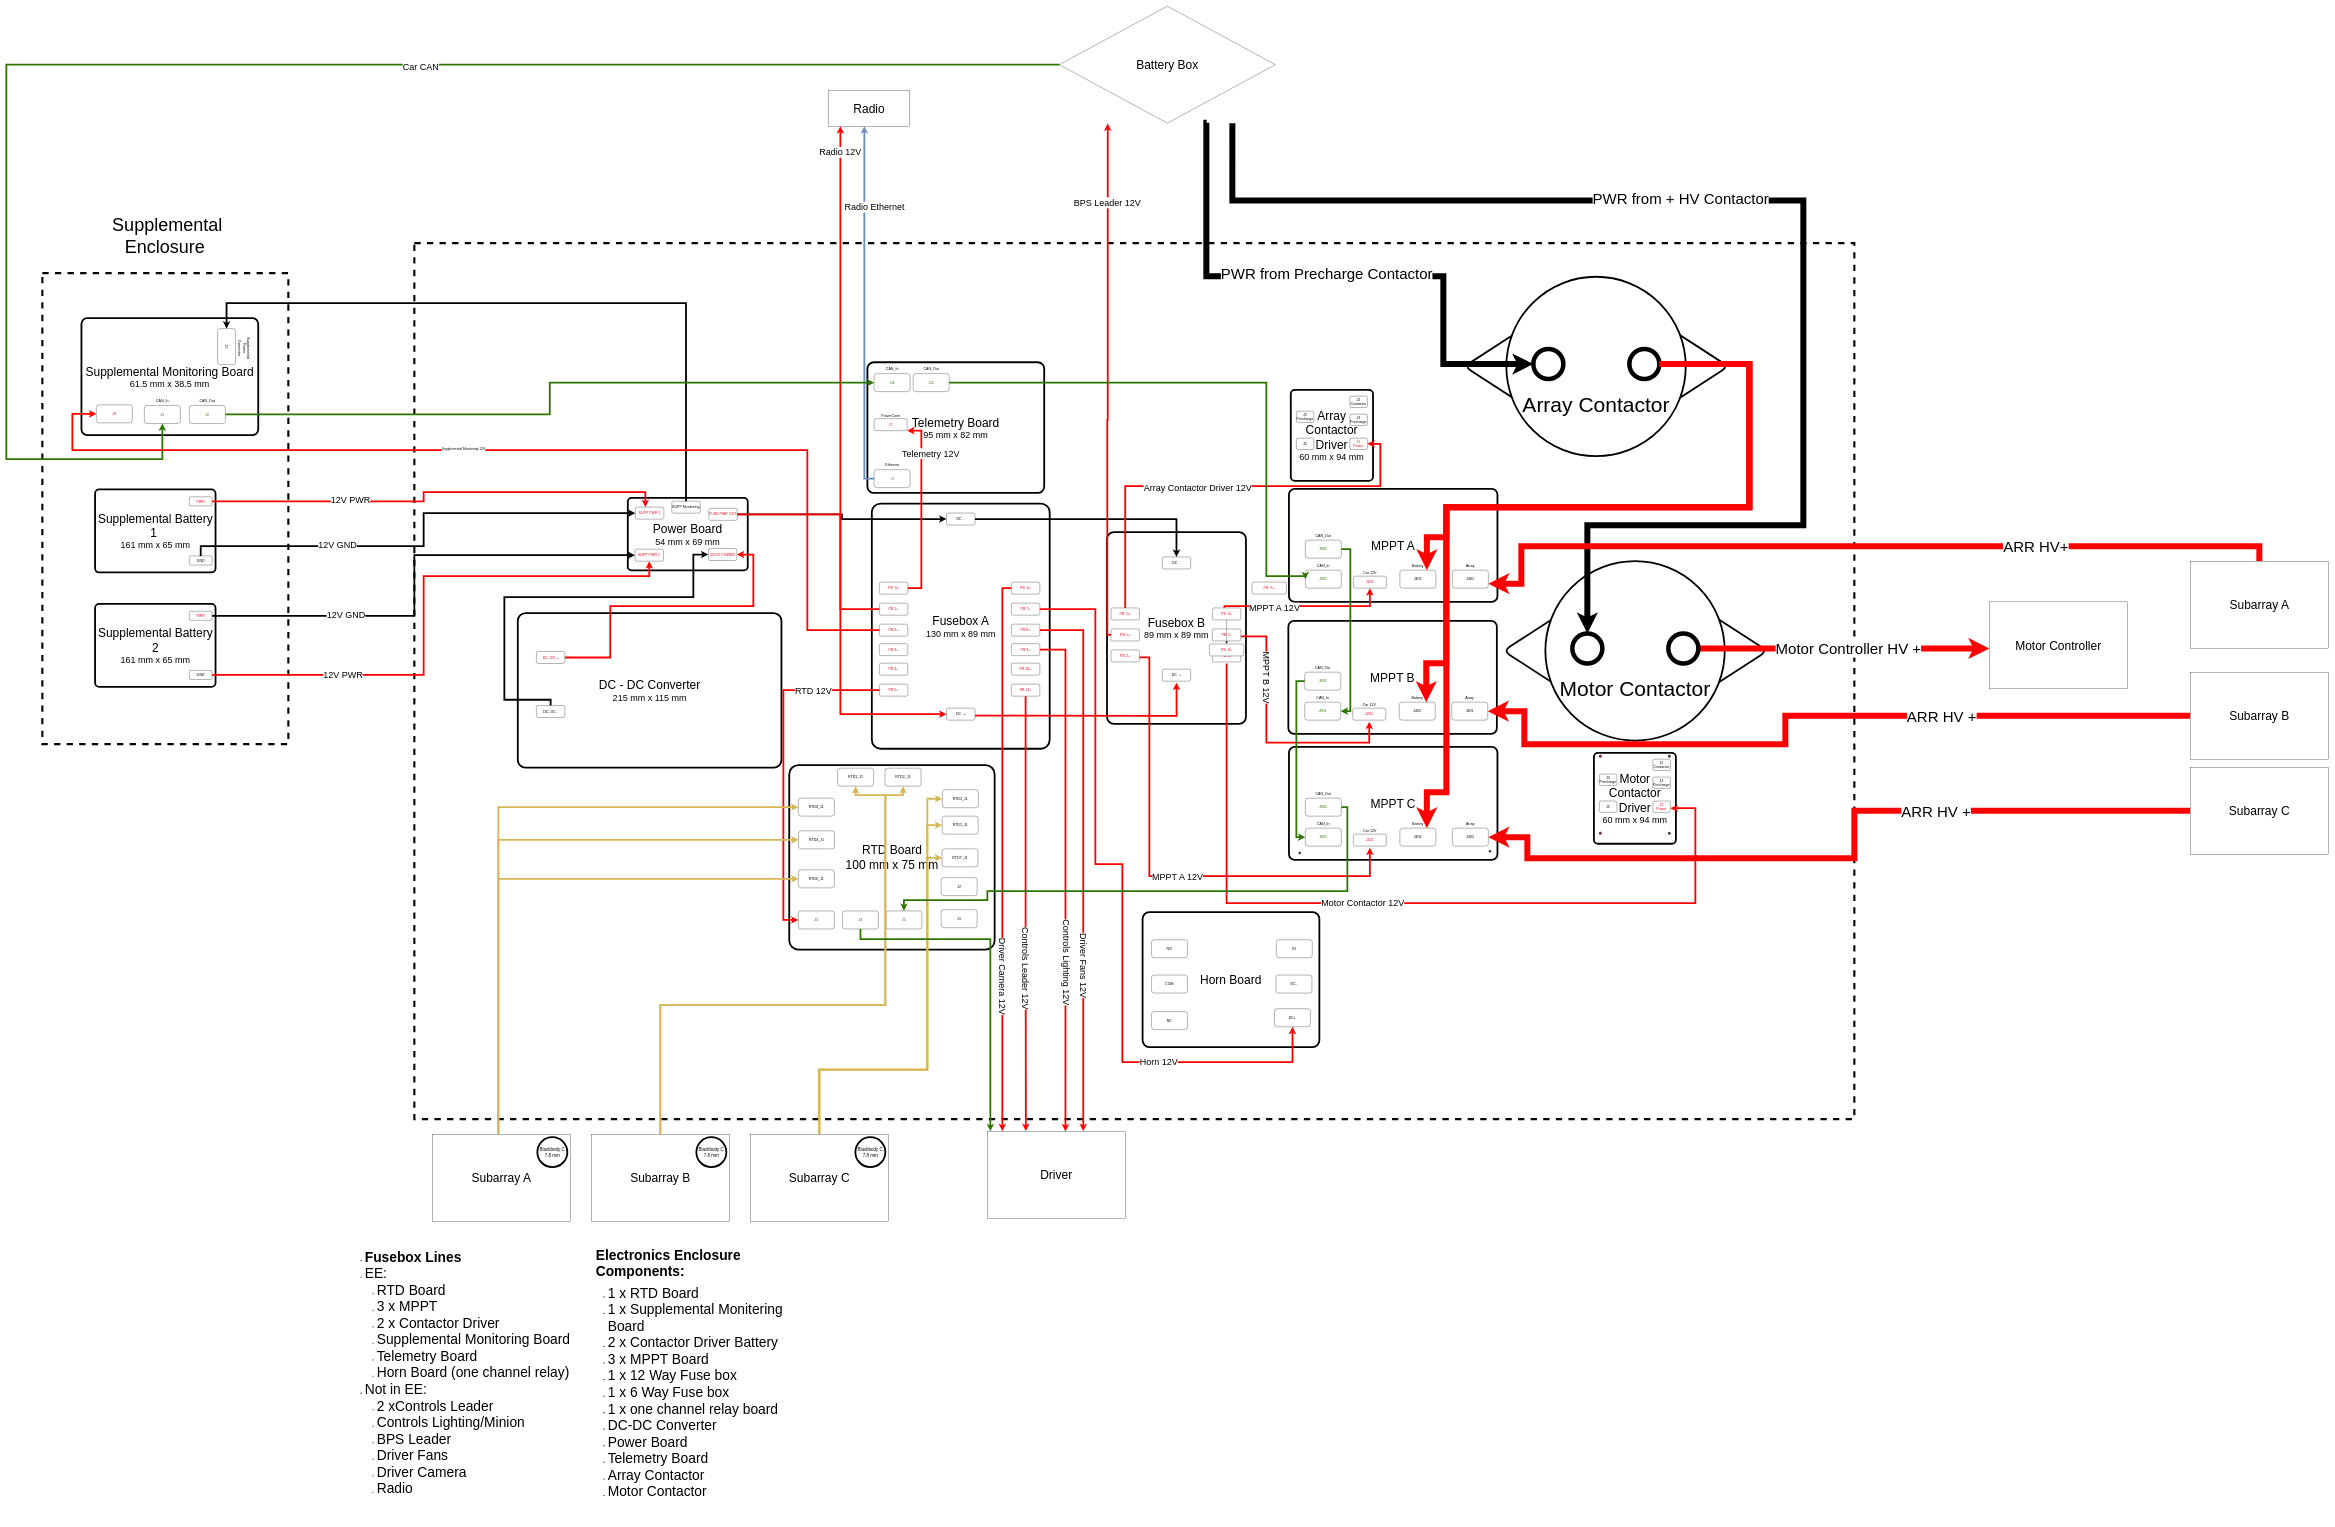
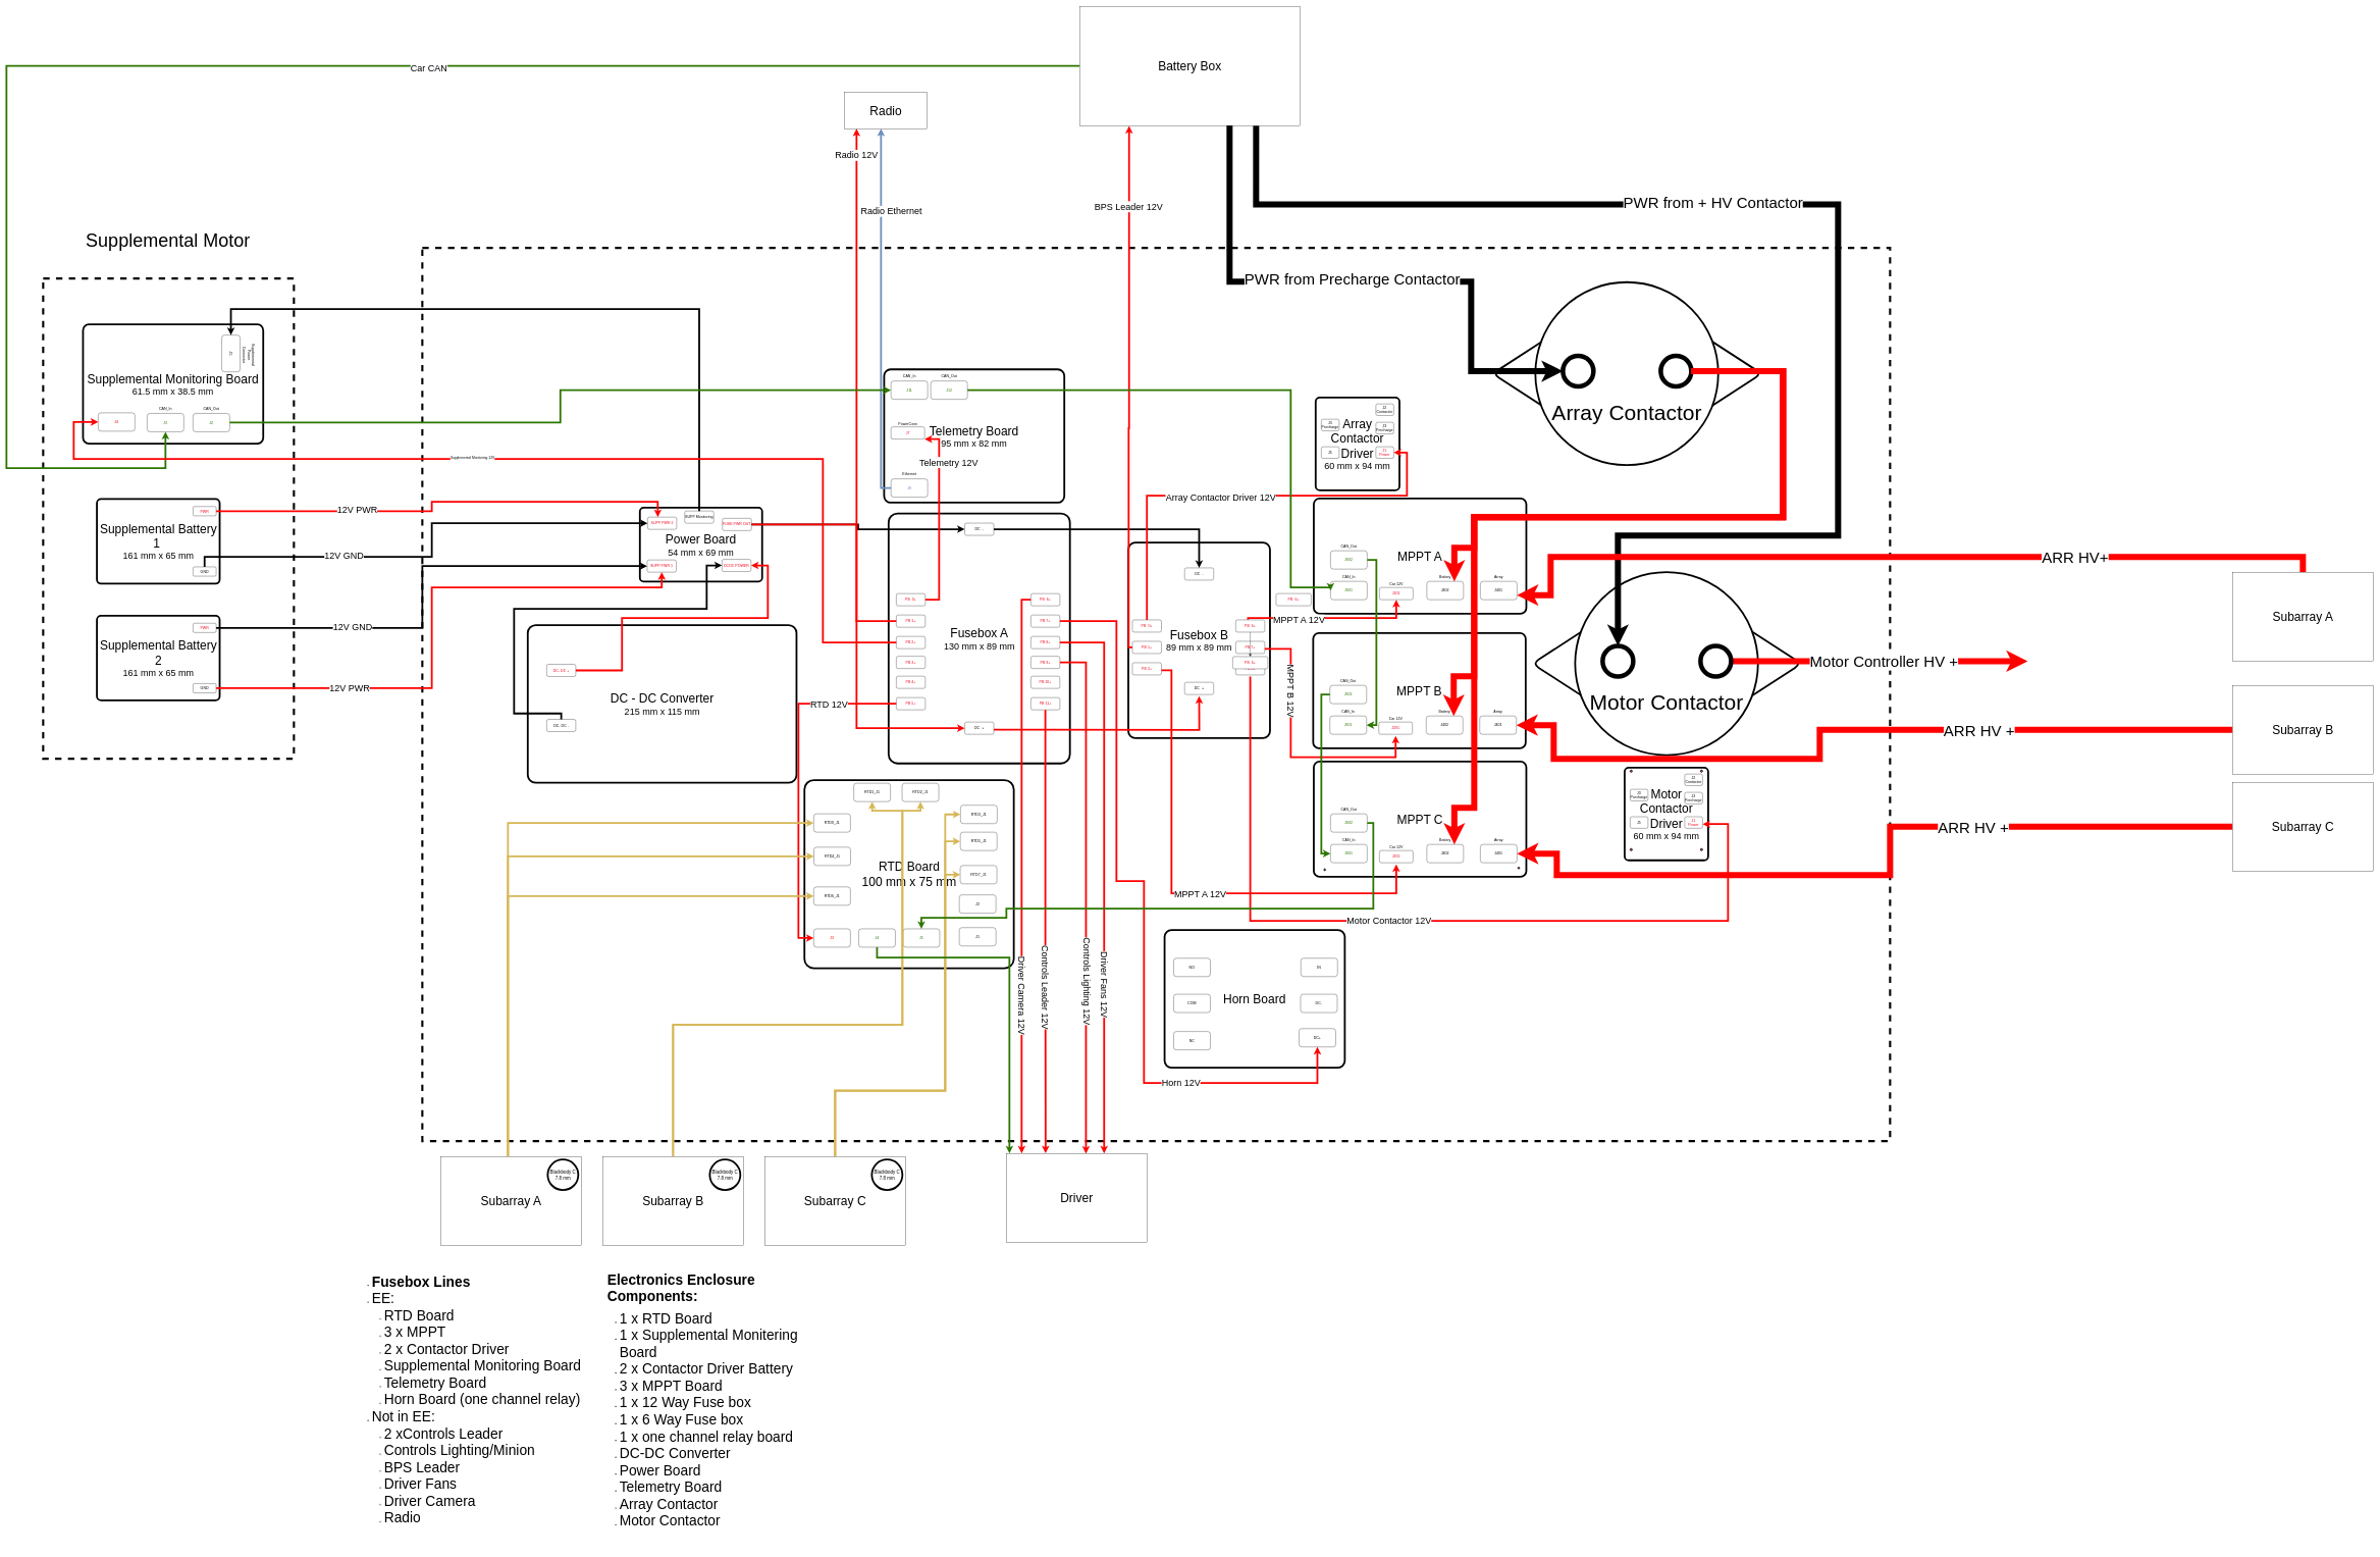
- <mxCell id="255" value="&lt;span style=&quot;font-size: 40px;&quot;&gt;Battery Box&lt;/span&gt;" style="rhombus;whiteSpace=wrap;html=1;" parent="1" vertex="1"><mxGeometry x="3530" y="20" width="720" height="390" as="geometry" /></mxCell>
+ <mxCell id="255" value="&lt;span style=&quot;font-size: 40px;&quot;&gt;Battery Box&lt;/span&gt;" style="rounded=0;whiteSpace=wrap;html=1;" parent="1" vertex="1"><mxGeometry x="3530" y="20" width="720" height="390" as="geometry" /></mxCell>
- <mxCell id="170" value="&lt;font style=&quot;font-size: 60px;&quot;&gt;Supplemental Enclosure&amp;nbsp;&lt;/font&gt;" style="text;html=1;strokeColor=none;fillColor=none;align=center;verticalAlign=middle;whiteSpace=wrap;rounded=0;" parent="1" vertex="1"><mxGeometry x="230" y="710" width="653.47" height="150" as="geometry" /></mxCell>
+ <mxCell id="170" value="&lt;font style=&quot;font-size: 60px;&quot;&gt;Supplemental Motor&amp;nbsp;&lt;/font&gt;" style="text;html=1;strokeColor=none;fillColor=none;align=center;verticalAlign=middle;whiteSpace=wrap;rounded=0;" parent="1" vertex="1"><mxGeometry x="230" y="710" width="653.47" height="150" as="geometry" /></mxCell>
- <mxCell id="226" value="&lt;font style=&quot;font-size: 40px;&quot;&gt;Motor Controller&lt;/font&gt;" style="rounded=0;whiteSpace=wrap;html=1;" parent="1" vertex="1"><mxGeometry x="6630" y="2005.77" width="460" height="290" as="geometry" /></mxCell>
